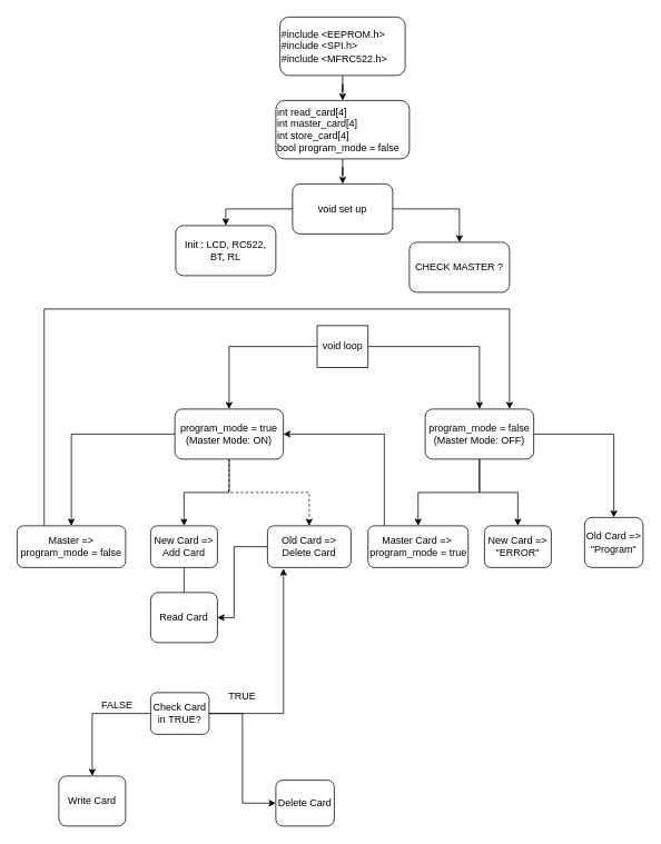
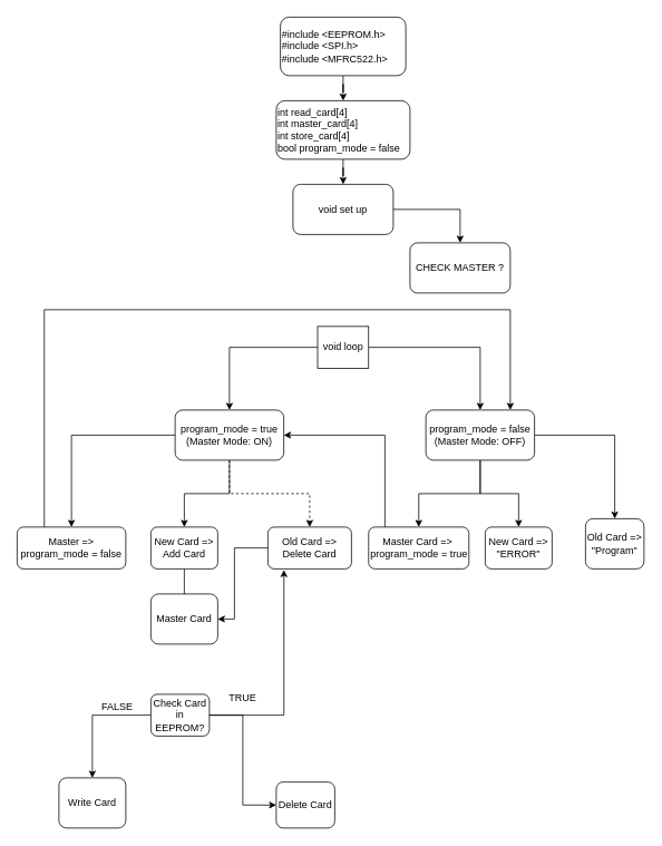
- <mxCell id="3" style="edgeStyle=orthogonalEdgeStyle;rounded=0;orthogonalLoop=1;jettySize=auto;html=1;entryX=0.5;entryY=0;entryDx=0;entryDy=0;" edge="1" parent="1" source="4" target="5"><mxGeometry relative="1" as="geometry" /></mxCell>
- <mxCell id="5" value="Init : LCD, RC522, BT, RL" style="rounded=1;whiteSpace=wrap;html=1;" vertex="1" parent="1"><mxGeometry x="210" y="270" width="120" height="60" as="geometry" /></mxCell>
- <mxCell id="33" value="Read Card" style="rounded=1;whiteSpace=wrap;html=1;" vertex="1" parent="1"><mxGeometry x="180" y="710" width="80" height="60" as="geometry" /></mxCell>
+ <mxCell id="33" value="Master Card" style="rounded=1;whiteSpace=wrap;html=1;" vertex="1" parent="1"><mxGeometry x="180" y="710" width="80" height="60" as="geometry" /></mxCell>
- <mxCell id="37" value="Check Card in TRUE?" style="rounded=1;whiteSpace=wrap;html=1;" vertex="1" parent="1"><mxGeometry x="180" y="830" width="70" height="50" as="geometry" /></mxCell>
+ <mxCell id="37" value="Check Card in EEPROM?" style="rounded=1;whiteSpace=wrap;html=1;" vertex="1" parent="1"><mxGeometry x="180" y="830" width="70" height="50" as="geometry" /></mxCell>
